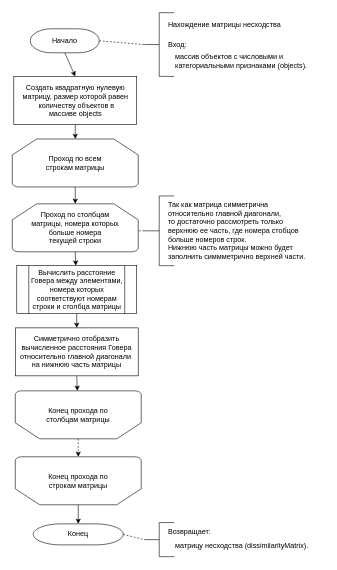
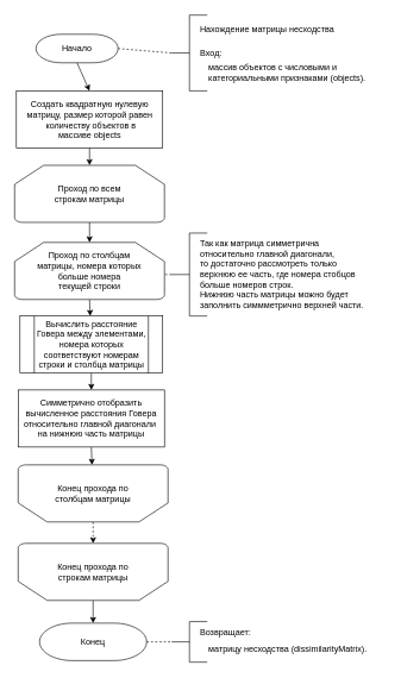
- <mxCell id="10" value="Конец" style="strokeWidth=1;html=1;shape=mxgraph.flowchart.terminator;whiteSpace=wrap;strokeColor=default;gradientColor=none;" parent="1" vertex="1"><mxGeometry x="55" y="872.88" width="150" height="35" as="geometry" /></mxCell>
+ <mxCell id="10" value="Конец" style="strokeWidth=1;html=1;shape=mxgraph.flowchart.terminator;whiteSpace=wrap;strokeColor=default;gradientColor=none;" parent="1" vertex="1"><mxGeometry x="55" y="872.88" width="150" height="52.5" as="geometry" /></mxCell>
